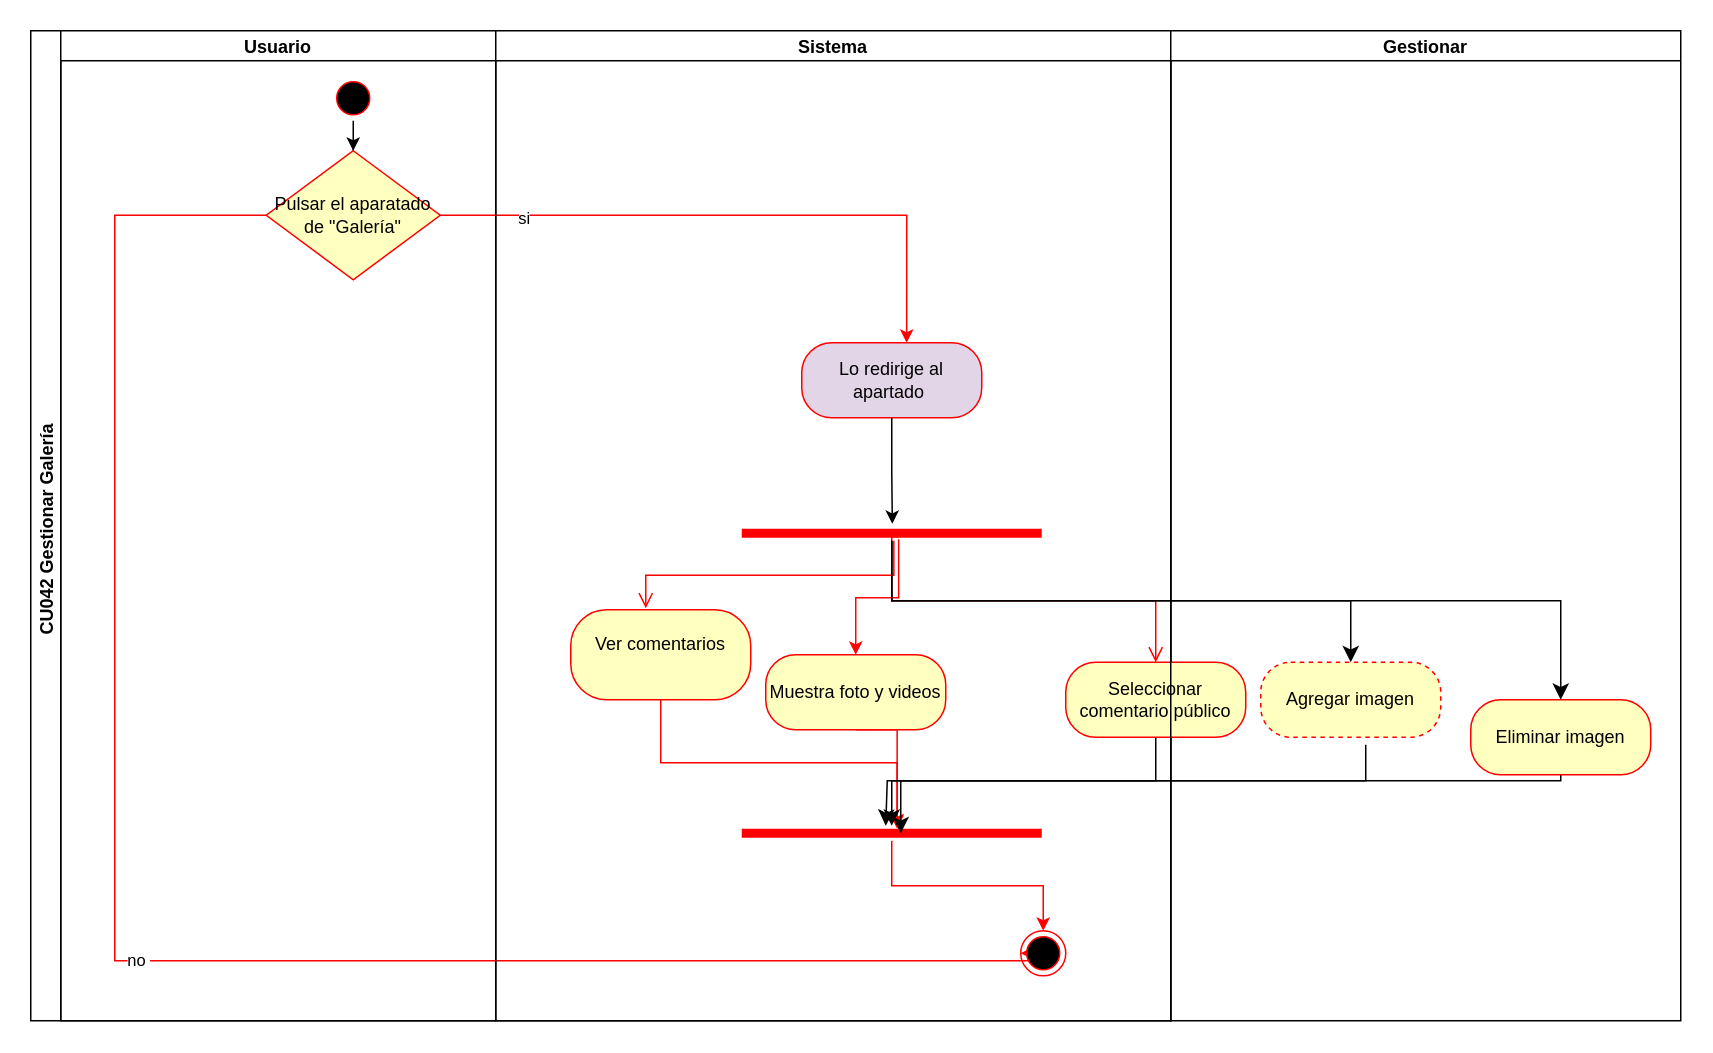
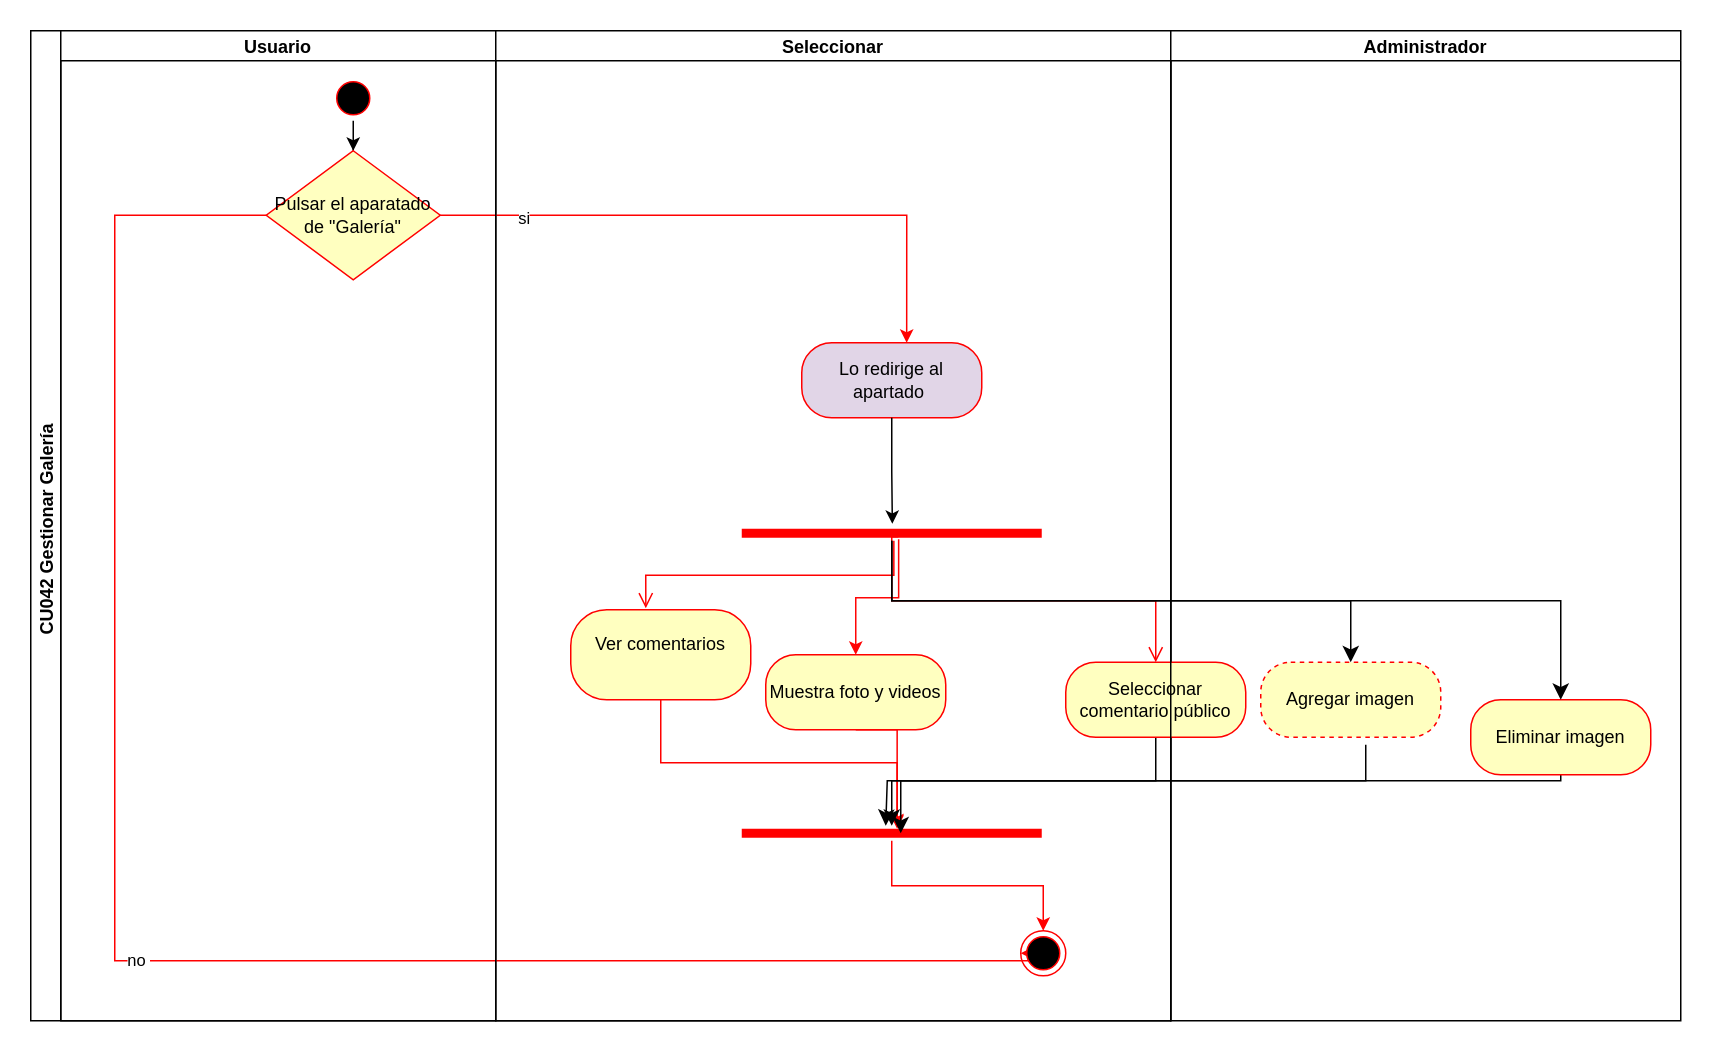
- <mxCell id="10" value="Sistema" style="swimlane;startSize=20;" vertex="1" parent="2"><mxGeometry x="310" width="450" height="660" as="geometry" /></mxCell>
+ <mxCell id="10" value="Seleccionar" style="swimlane;startSize=20;" vertex="1" parent="2"><mxGeometry x="310" width="450" height="660" as="geometry" /></mxCell>
- <mxCell id="27" value="Gestionar" style="swimlane;startSize=20;" vertex="1" parent="1"><mxGeometry x="780" y="20" width="340" height="660" as="geometry" /></mxCell>
+ <mxCell id="27" value="Administrador" style="swimlane;startSize=20;" vertex="1" parent="1"><mxGeometry x="780" y="20" width="340" height="660" as="geometry" /></mxCell>
